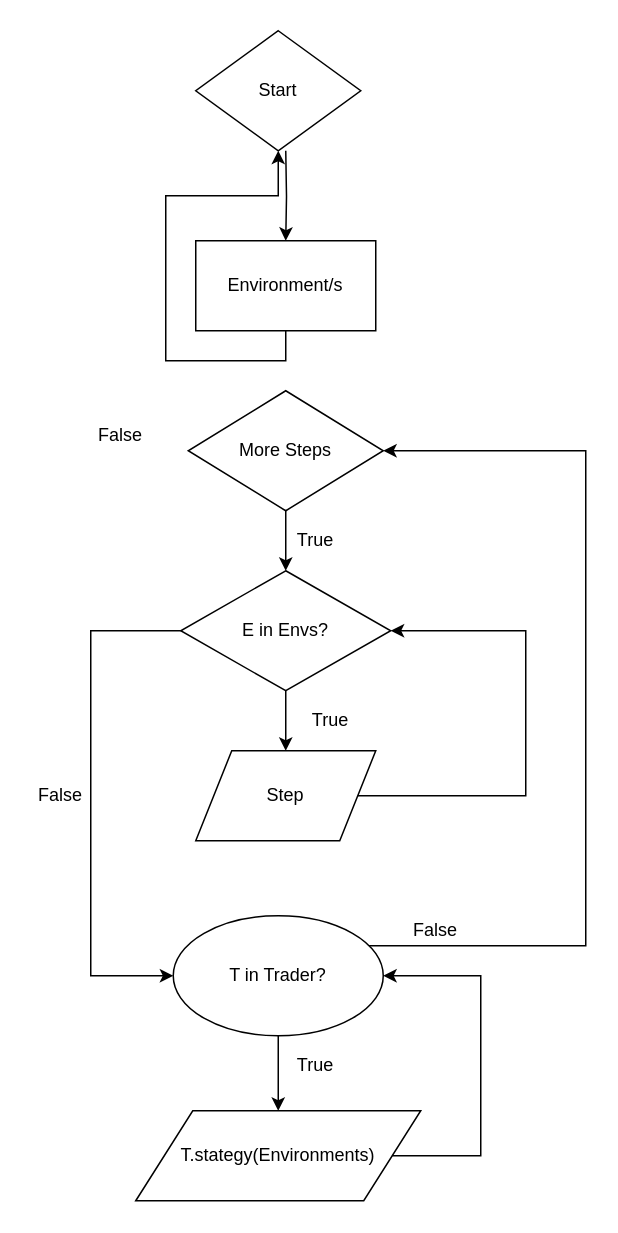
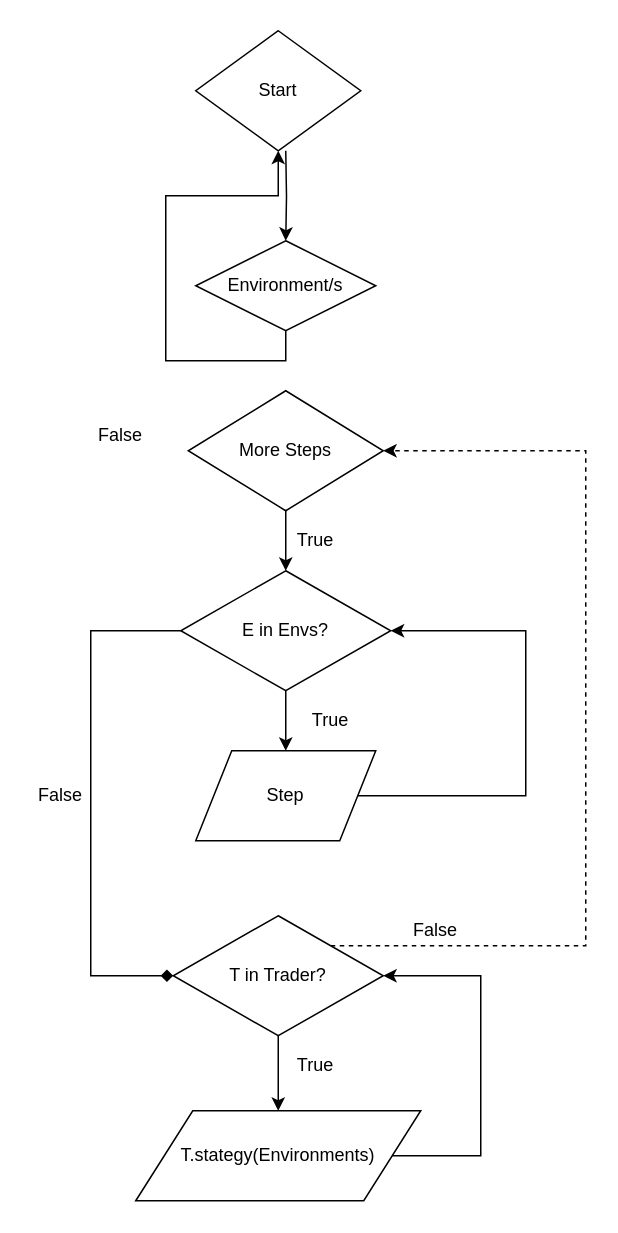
- <mxCell id="4" value="Environment/s" style="rounded=0;whiteSpace=wrap;html=1;" vertex="1" parent="1"><mxGeometry x="130" y="160" width="120" height="60" as="geometry" /></mxCell>
+ <mxCell id="4" value="Environment/s" style="rhombus;whiteSpace=wrap;html=1;" vertex="1" parent="1"><mxGeometry x="130" y="160" width="120" height="60" as="geometry" /></mxCell>
- <mxCell id="14" style="edgeStyle=orthogonalEdgeStyle;rounded=0;orthogonalLoop=1;jettySize=auto;html=1;exitX=1;exitY=0;exitDx=0;exitDy=0;entryX=1;entryY=0.5;entryDx=0;entryDy=0;" edge="1" parent="1" source="15" target="7"><mxGeometry relative="1" as="geometry"><Array as="points"><mxPoint x="390" y="630" /><mxPoint x="390" y="300" /></Array></mxGeometry></mxCell>
+ <mxCell id="14" style="edgeStyle=orthogonalEdgeStyle;rounded=0;orthogonalLoop=1;jettySize=auto;html=1;exitX=1;exitY=0;exitDx=0;exitDy=0;entryX=1;entryY=0.5;entryDx=0;entryDy=0;dashed=1;" edge="1" parent="1" source="15" target="7"><mxGeometry relative="1" as="geometry"><Array as="points"><mxPoint x="390" y="630" /><mxPoint x="390" y="300" /></Array></mxGeometry></mxCell>
- <mxCell id="9" style="edgeStyle=orthogonalEdgeStyle;rounded=0;orthogonalLoop=1;jettySize=auto;html=1;exitX=0;exitY=0.5;exitDx=0;exitDy=0;entryX=0;entryY=0.5;entryDx=0;entryDy=0;" edge="1" parent="1" source="10" target="15"><mxGeometry relative="1" as="geometry"><mxPoint x="70" y="660" as="targetPoint" /><Array as="points"><mxPoint x="60" y="420" /><mxPoint x="60" y="650" /></Array></mxGeometry></mxCell>
+ <mxCell id="9" style="edgeStyle=orthogonalEdgeStyle;rounded=0;orthogonalLoop=1;jettySize=auto;html=1;exitX=0;exitY=0.5;exitDx=0;exitDy=0;entryX=0;entryY=0.5;entryDx=0;entryDy=0;endArrow=diamond;" edge="1" parent="1" source="10" target="15"><mxGeometry relative="1" as="geometry"><mxPoint x="70" y="660" as="targetPoint" /><Array as="points"><mxPoint x="60" y="420" /><mxPoint x="60" y="650" /></Array></mxGeometry></mxCell>
- <mxCell id="15" value="T in Trader?" style="ellipse;whiteSpace=wrap;html=1;" vertex="1" parent="1"><mxGeometry x="115" y="610" width="140" height="80" as="geometry" /></mxCell>
+ <mxCell id="15" value="T in Trader?" style="rhombus;whiteSpace=wrap;html=1;" vertex="1" parent="1"><mxGeometry x="115" y="610" width="140" height="80" as="geometry" /></mxCell>
